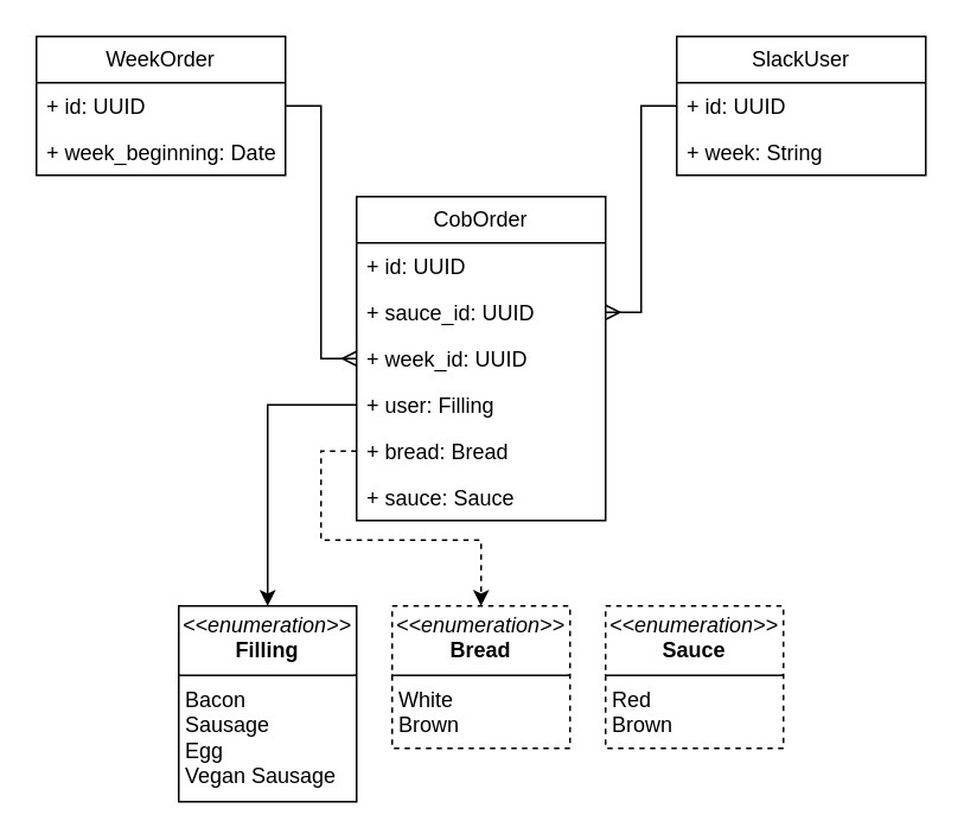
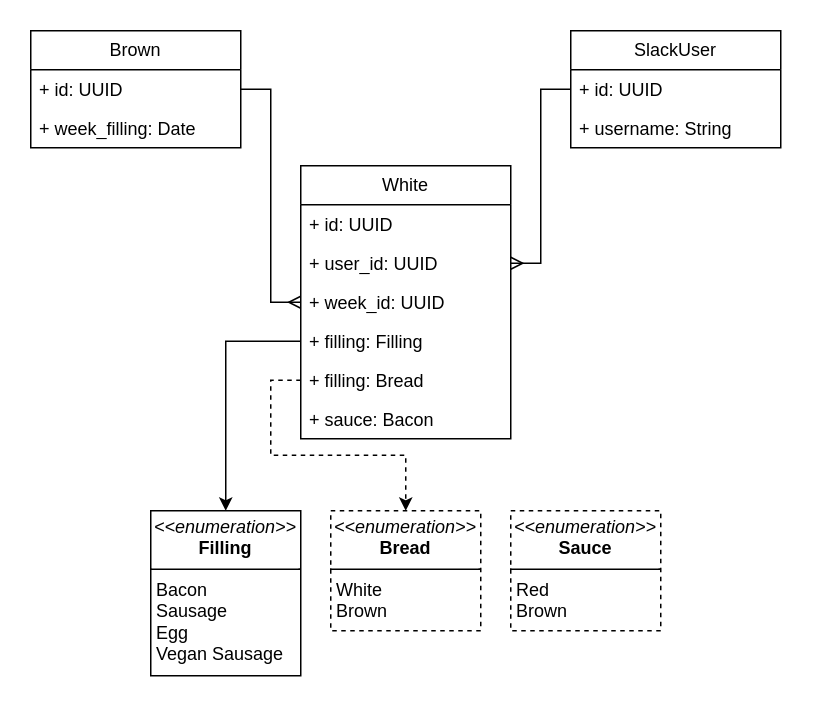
- <mxCell id="18" value="WeekOrder" style="swimlane;fontStyle=0;childLayout=stackLayout;horizontal=1;startSize=26;fillColor=none;horizontalStack=0;resizeParent=1;resizeParentMax=0;resizeLast=0;collapsible=1;marginBottom=0;whiteSpace=wrap;html=1;" parent="1" vertex="1"><mxGeometry x="20" y="20" width="140" height="78" as="geometry" /></mxCell>
+ <mxCell id="18" value="Brown" style="swimlane;fontStyle=0;childLayout=stackLayout;horizontal=1;startSize=26;fillColor=none;horizontalStack=0;resizeParent=1;resizeParentMax=0;resizeLast=0;collapsible=1;marginBottom=0;whiteSpace=wrap;html=1;" parent="1" vertex="1"><mxGeometry x="20" y="20" width="140" height="78" as="geometry" /></mxCell>
- <mxCell id="11" value="+ week: String" style="text;strokeColor=none;fillColor=none;align=left;verticalAlign=top;spacingLeft=4;spacingRight=4;overflow=hidden;rotatable=0;points=[[0,0.5],[1,0.5]];portConstraint=eastwest;whiteSpace=wrap;html=1;" parent="9" vertex="1"><mxGeometry y="52" width="140" height="26" as="geometry" /></mxCell>
+ <mxCell id="11" value="+ username: String" style="text;strokeColor=none;fillColor=none;align=left;verticalAlign=top;spacingLeft=4;spacingRight=4;overflow=hidden;rotatable=0;points=[[0,0.5],[1,0.5]];portConstraint=eastwest;whiteSpace=wrap;html=1;" parent="9" vertex="1"><mxGeometry y="52" width="140" height="26" as="geometry" /></mxCell>
- <mxCell id="20" value="+ week_beginning: Date" style="text;strokeColor=none;fillColor=none;align=left;verticalAlign=top;spacingLeft=4;spacingRight=4;overflow=hidden;rotatable=0;points=[[0,0.5],[1,0.5]];portConstraint=eastwest;whiteSpace=wrap;html=1;" parent="18" vertex="1"><mxGeometry y="52" width="140" height="26" as="geometry" /></mxCell>
+ <mxCell id="20" value="+ week_filling: Date" style="text;strokeColor=none;fillColor=none;align=left;verticalAlign=top;spacingLeft=4;spacingRight=4;overflow=hidden;rotatable=0;points=[[0,0.5],[1,0.5]];portConstraint=eastwest;whiteSpace=wrap;html=1;" parent="18" vertex="1"><mxGeometry y="52" width="140" height="26" as="geometry" /></mxCell>
- <mxCell id="2" value="CobOrder" style="swimlane;fontStyle=0;childLayout=stackLayout;horizontal=1;startSize=26;fillColor=none;horizontalStack=0;resizeParent=1;resizeParentMax=0;resizeLast=0;collapsible=1;marginBottom=0;whiteSpace=wrap;html=1;" parent="1" vertex="1"><mxGeometry x="200" y="110" width="140" height="182" as="geometry" /></mxCell>
+ <mxCell id="2" value="White" style="swimlane;fontStyle=0;childLayout=stackLayout;horizontal=1;startSize=26;fillColor=none;horizontalStack=0;resizeParent=1;resizeParentMax=0;resizeLast=0;collapsible=1;marginBottom=0;whiteSpace=wrap;html=1;" parent="1" vertex="1"><mxGeometry x="200" y="110" width="140" height="182" as="geometry" /></mxCell>
- <mxCell id="4" value="+ sauce_id: UUID" style="text;strokeColor=none;fillColor=none;align=left;verticalAlign=top;spacingLeft=4;spacingRight=4;overflow=hidden;rotatable=0;points=[[0,0.5],[1,0.5]];portConstraint=eastwest;whiteSpace=wrap;html=1;" parent="2" vertex="1"><mxGeometry y="52" width="140" height="26" as="geometry" /></mxCell>
+ <mxCell id="4" value="+ user_id: UUID" style="text;strokeColor=none;fillColor=none;align=left;verticalAlign=top;spacingLeft=4;spacingRight=4;overflow=hidden;rotatable=0;points=[[0,0.5],[1,0.5]];portConstraint=eastwest;whiteSpace=wrap;html=1;" parent="2" vertex="1"><mxGeometry y="52" width="140" height="26" as="geometry" /></mxCell>
- <mxCell id="6" value="+ user: Filling" style="text;strokeColor=none;fillColor=none;align=left;verticalAlign=top;spacingLeft=4;spacingRight=4;overflow=hidden;rotatable=0;points=[[0,0.5],[1,0.5]];portConstraint=eastwest;whiteSpace=wrap;html=1;" parent="2" vertex="1"><mxGeometry y="104" width="140" height="26" as="geometry" /></mxCell>
+ <mxCell id="6" value="+ filling: Filling" style="text;strokeColor=none;fillColor=none;align=left;verticalAlign=top;spacingLeft=4;spacingRight=4;overflow=hidden;rotatable=0;points=[[0,0.5],[1,0.5]];portConstraint=eastwest;whiteSpace=wrap;html=1;" parent="2" vertex="1"><mxGeometry y="104" width="140" height="26" as="geometry" /></mxCell>
- <mxCell id="7" value="+ bread: Bread" style="text;strokeColor=none;fillColor=none;align=left;verticalAlign=top;spacingLeft=4;spacingRight=4;overflow=hidden;rotatable=0;points=[[0,0.5],[1,0.5]];portConstraint=eastwest;whiteSpace=wrap;html=1;" parent="2" vertex="1"><mxGeometry y="130" width="140" height="26" as="geometry" /></mxCell>
+ <mxCell id="7" value="+ filling: Bread" style="text;strokeColor=none;fillColor=none;align=left;verticalAlign=top;spacingLeft=4;spacingRight=4;overflow=hidden;rotatable=0;points=[[0,0.5],[1,0.5]];portConstraint=eastwest;whiteSpace=wrap;html=1;" parent="2" vertex="1"><mxGeometry y="130" width="140" height="26" as="geometry" /></mxCell>
- <mxCell id="8" value="+ sauce: Sauce" style="text;strokeColor=none;fillColor=none;align=left;verticalAlign=top;spacingLeft=4;spacingRight=4;overflow=hidden;rotatable=0;points=[[0,0.5],[1,0.5]];portConstraint=eastwest;whiteSpace=wrap;html=1;" parent="2" vertex="1"><mxGeometry y="156" width="140" height="26" as="geometry" /></mxCell>
+ <mxCell id="8" value="+ sauce: Bacon" style="text;strokeColor=none;fillColor=none;align=left;verticalAlign=top;spacingLeft=4;spacingRight=4;overflow=hidden;rotatable=0;points=[[0,0.5],[1,0.5]];portConstraint=eastwest;whiteSpace=wrap;html=1;" parent="2" vertex="1"><mxGeometry y="156" width="140" height="26" as="geometry" /></mxCell>
